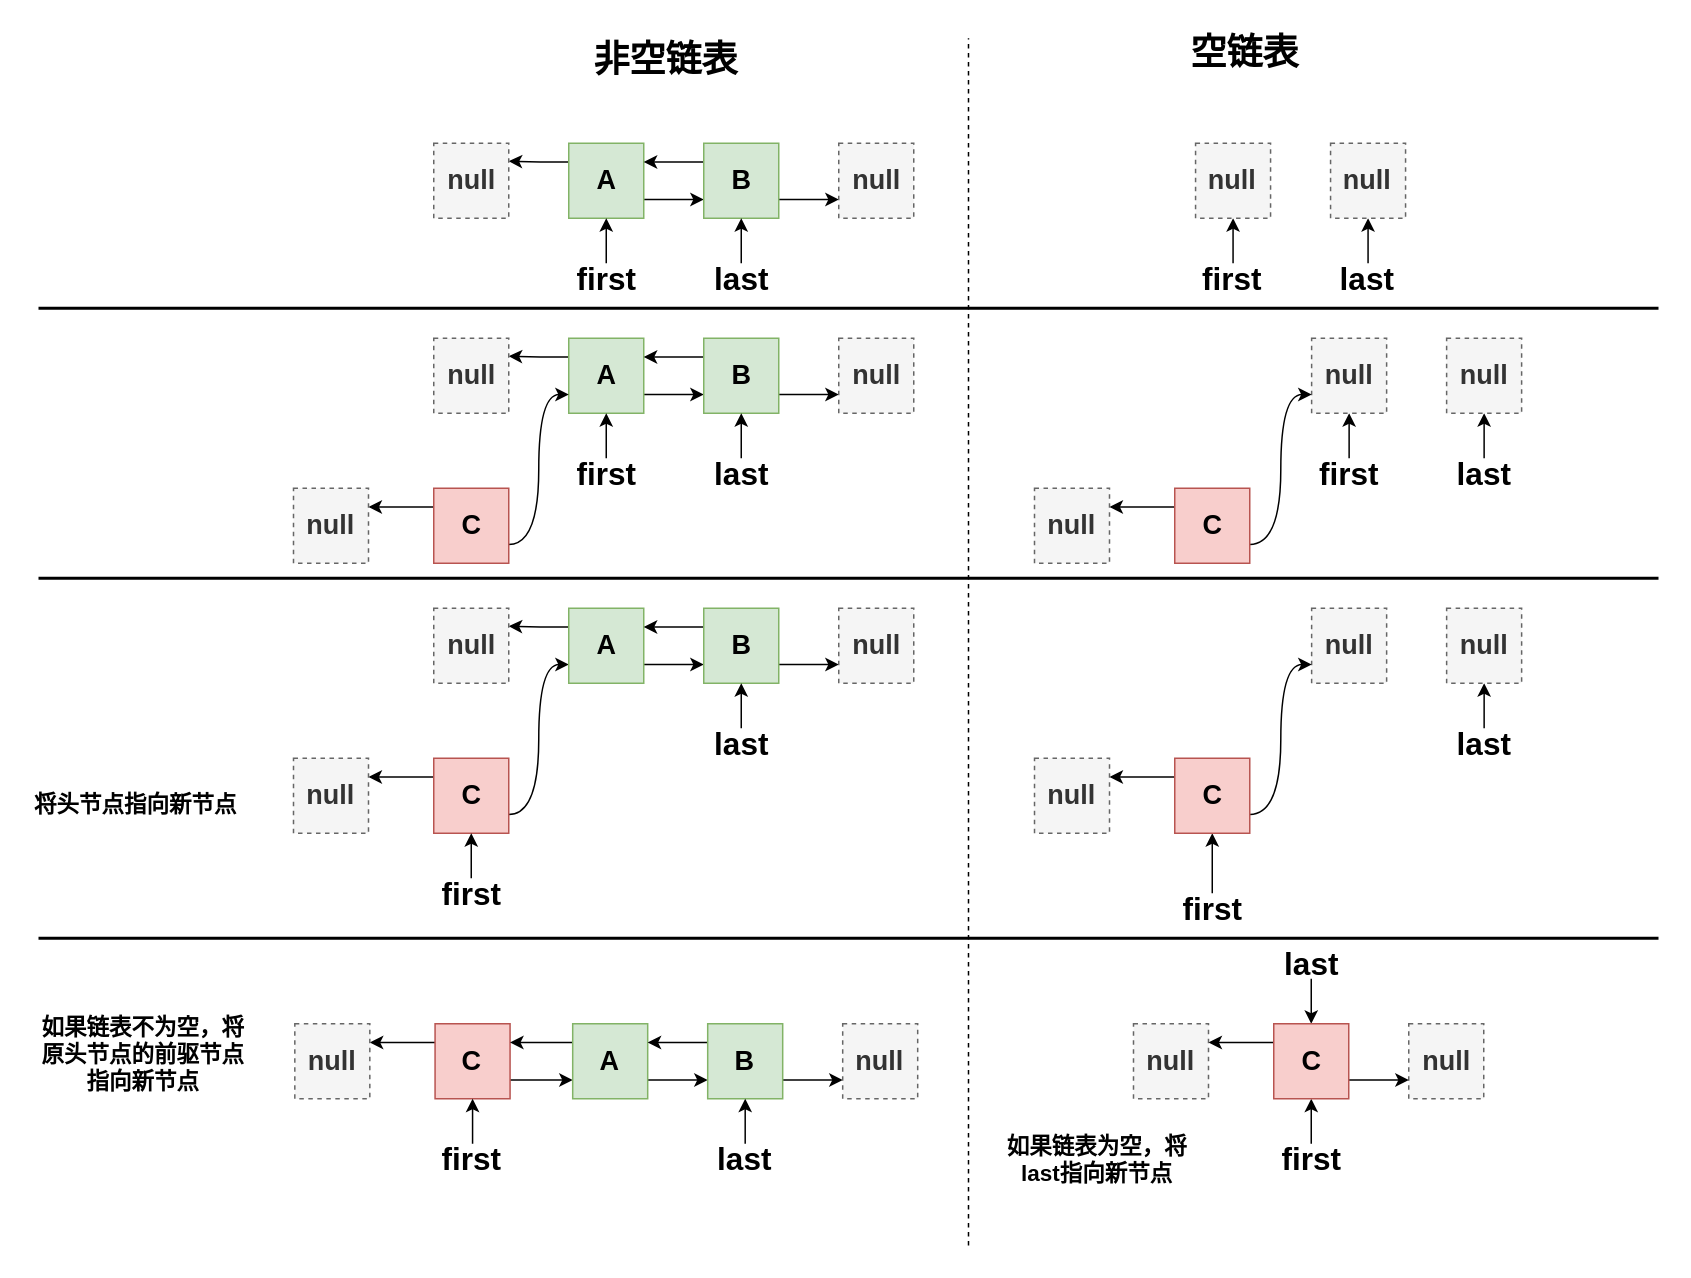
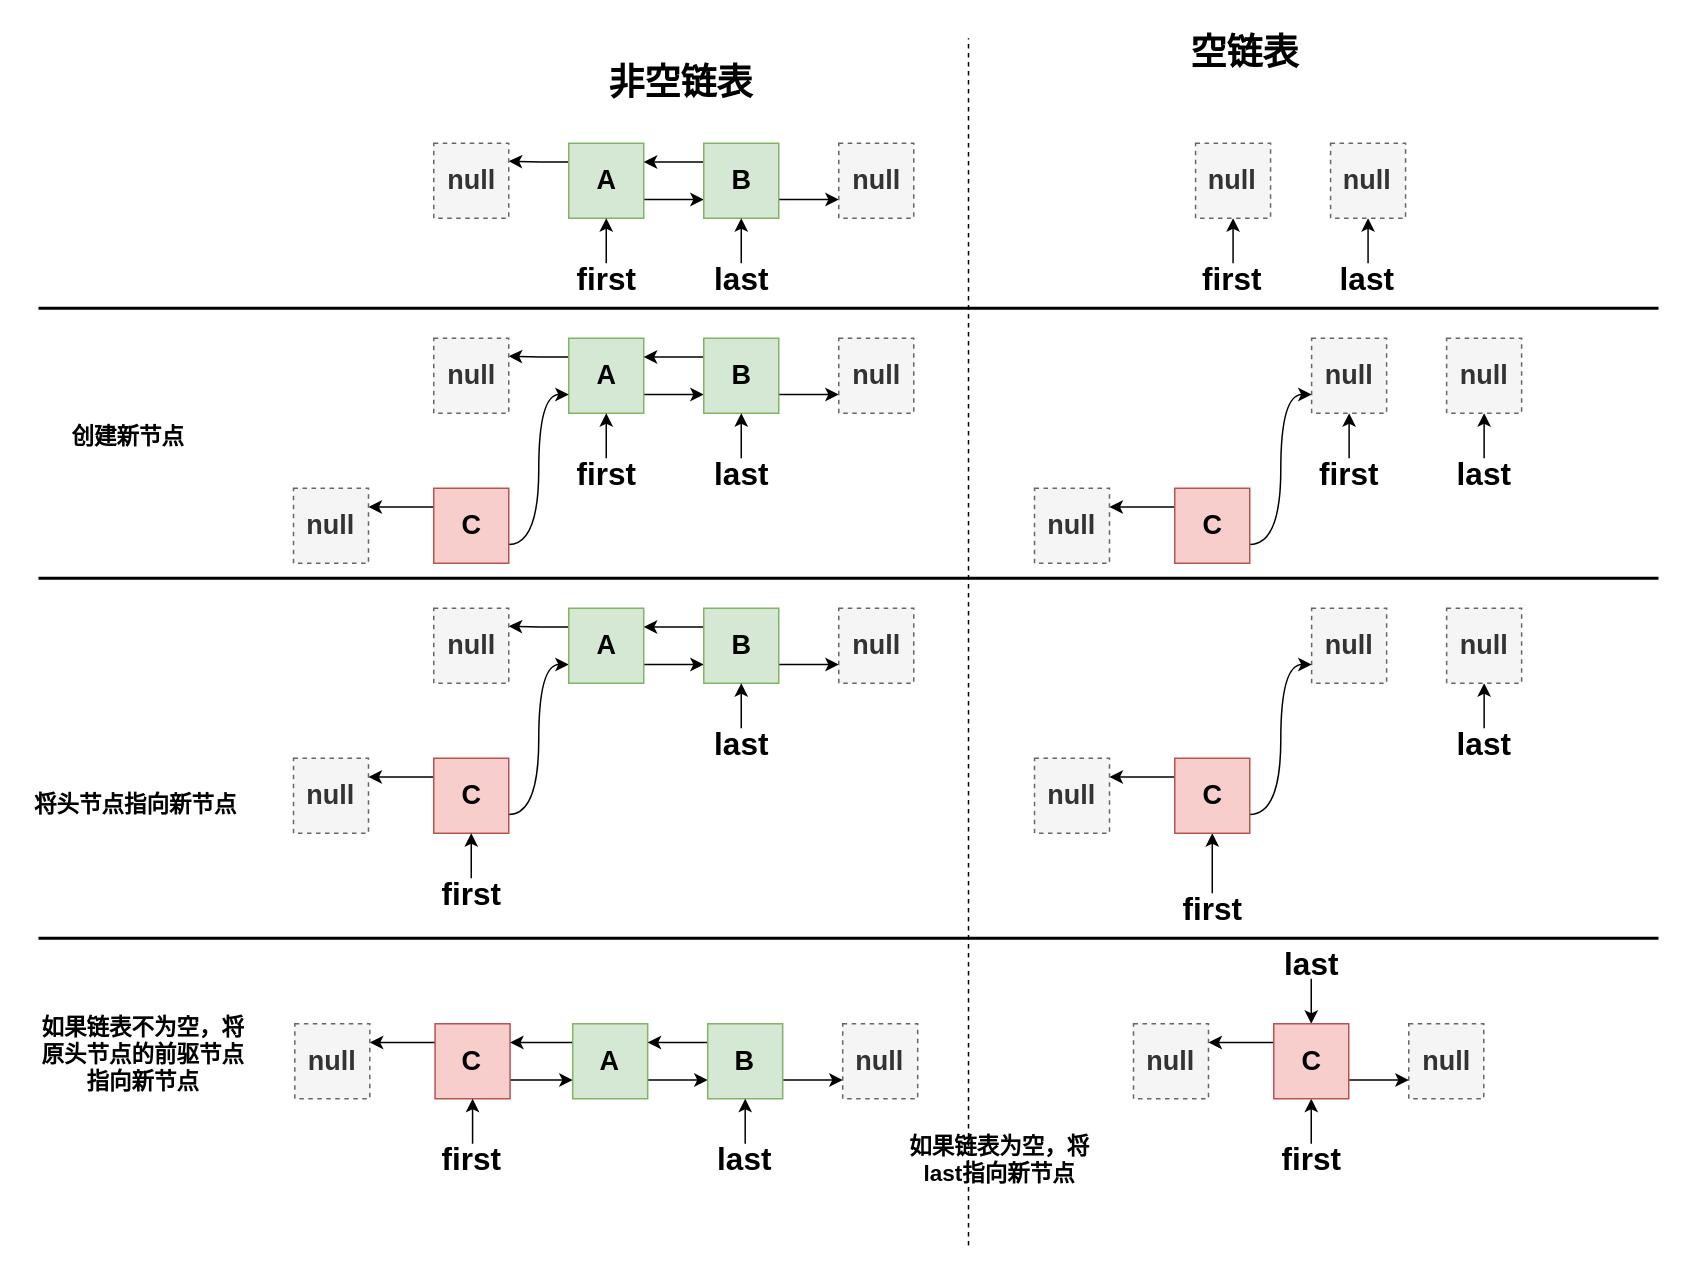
- <mxCell id="106" value="&lt;font style=&quot;font-size: 24px;&quot;&gt;非空链表&lt;/font&gt;" style="text;html=1;strokeColor=none;fillColor=none;align=center;verticalAlign=middle;whiteSpace=wrap;rounded=0;fontStyle=1;fontSize=15;" vertex="1" parent="1"><mxGeometry x="383.5" y="25" width="118.87" height="30" as="geometry" /></mxCell>
+ <mxCell id="106" value="&lt;font style=&quot;font-size: 24px;&quot;&gt;非空链表&lt;/font&gt;" style="text;html=1;strokeColor=none;fillColor=none;align=center;verticalAlign=middle;whiteSpace=wrap;rounded=0;fontStyle=1;fontSize=15;" vertex="1" parent="1"><mxGeometry x="393.5" y="40" width="118.87" height="30" as="geometry" /></mxCell>
+ <mxCell id="98" value="创建新节点" style="text;html=1;strokeColor=none;fillColor=none;align=center;verticalAlign=middle;whiteSpace=wrap;rounded=0;fontStyle=1;fontSize=15;" vertex="1" parent="1"><mxGeometry x="40" y="275" width="90" height="30" as="geometry" /></mxCell>
- <mxCell id="103" value="如果链表为空，将last指向新节点" style="text;html=1;strokeColor=none;fillColor=none;align=center;verticalAlign=middle;whiteSpace=wrap;rounded=0;fontStyle=1;fontSize=15;" vertex="1" parent="1"><mxGeometry x="661.38" y="757" width="140" height="30" as="geometry" /></mxCell>
+ <mxCell id="103" value="如果链表为空，将last指向新节点" style="text;html=1;strokeColor=none;fillColor=none;align=center;verticalAlign=middle;whiteSpace=wrap;rounded=0;fontStyle=1;fontSize=15;" vertex="1" parent="1"><mxGeometry x="596.38" y="757" width="140" height="30" as="geometry" /></mxCell>
